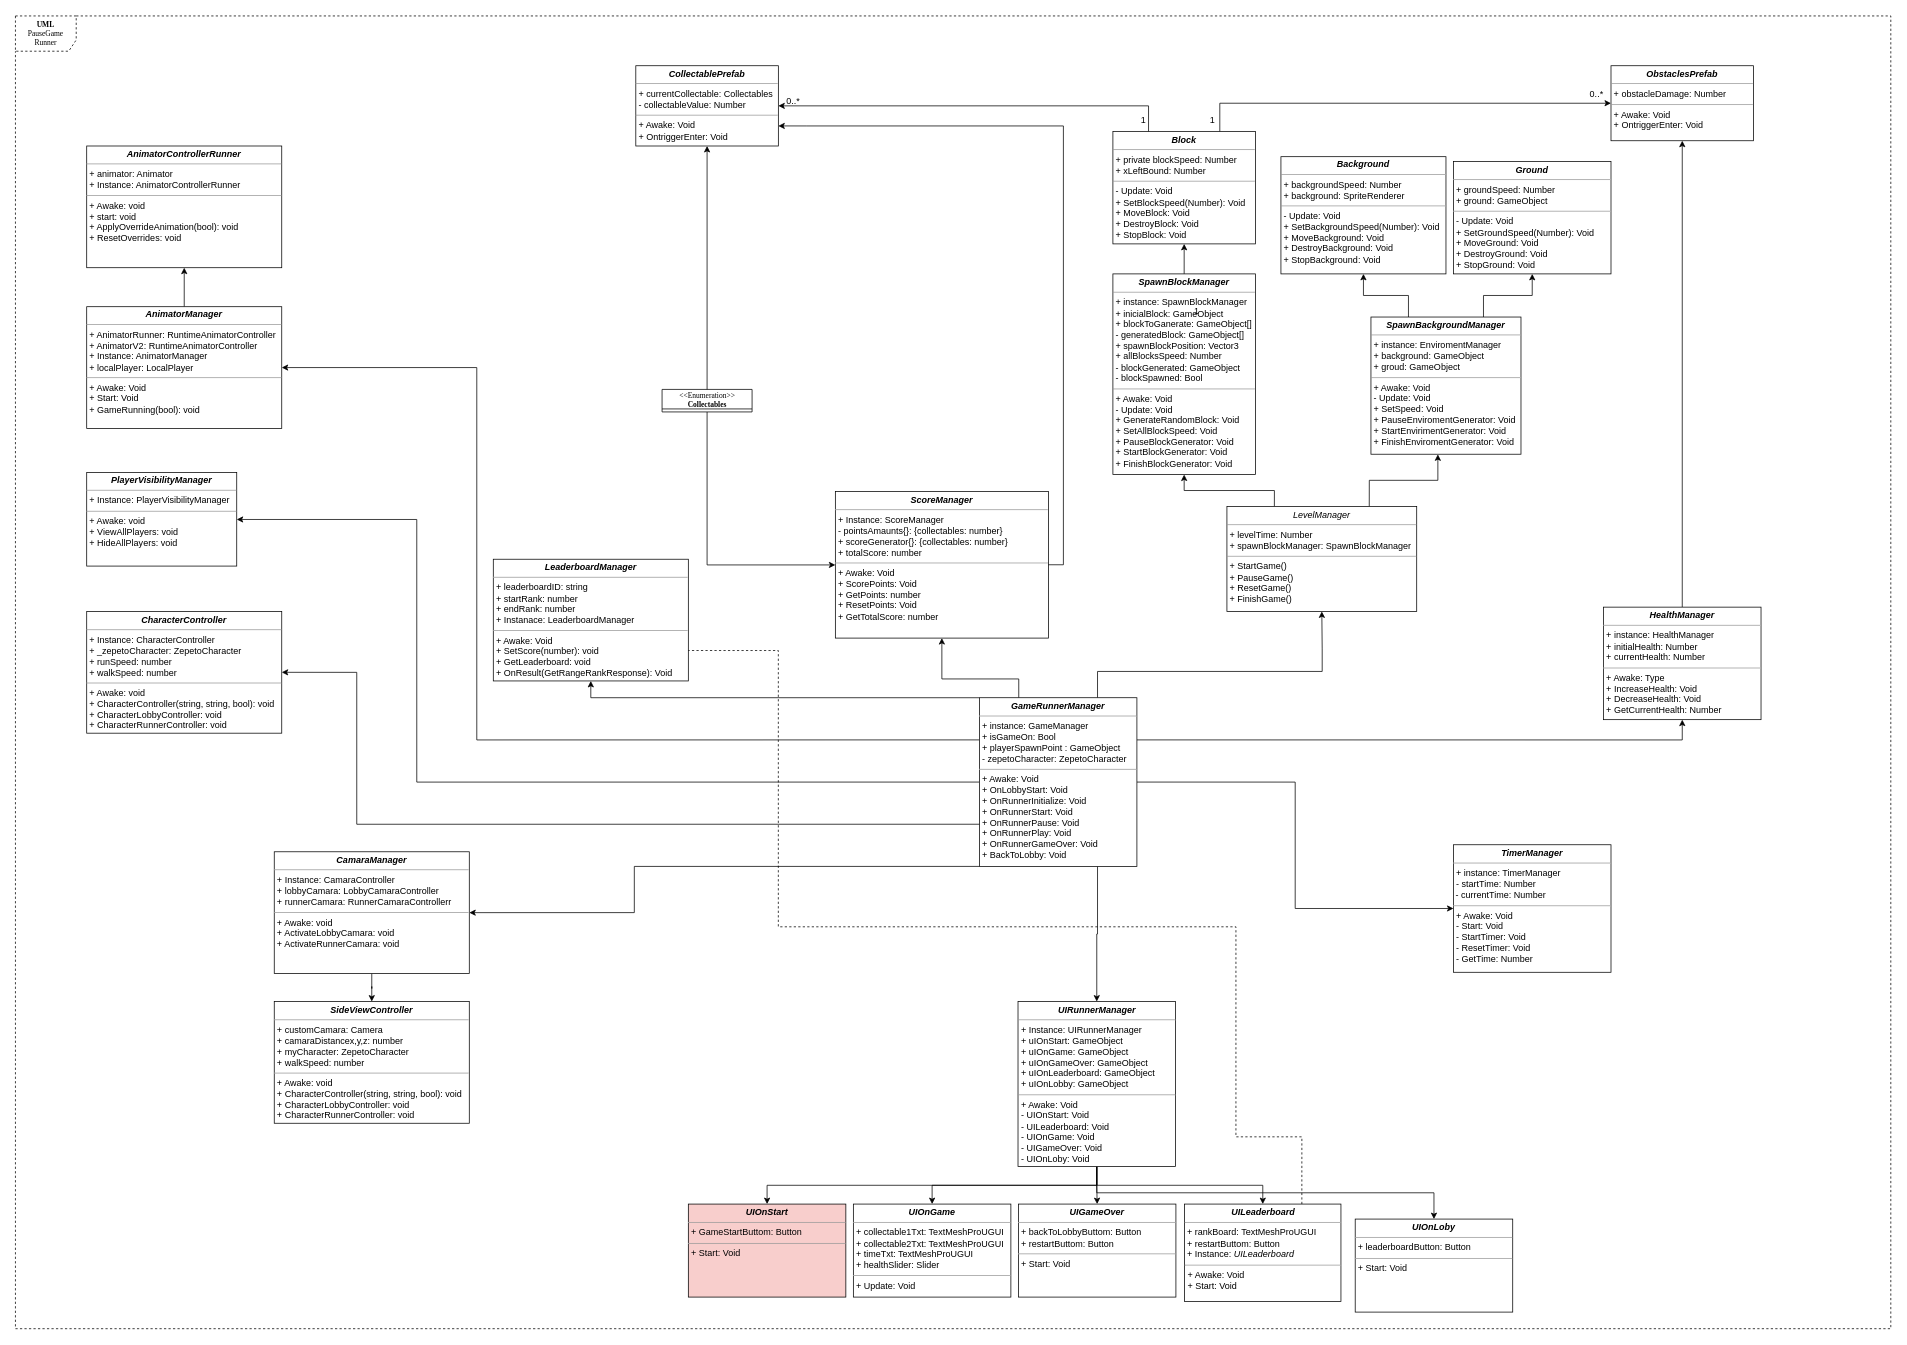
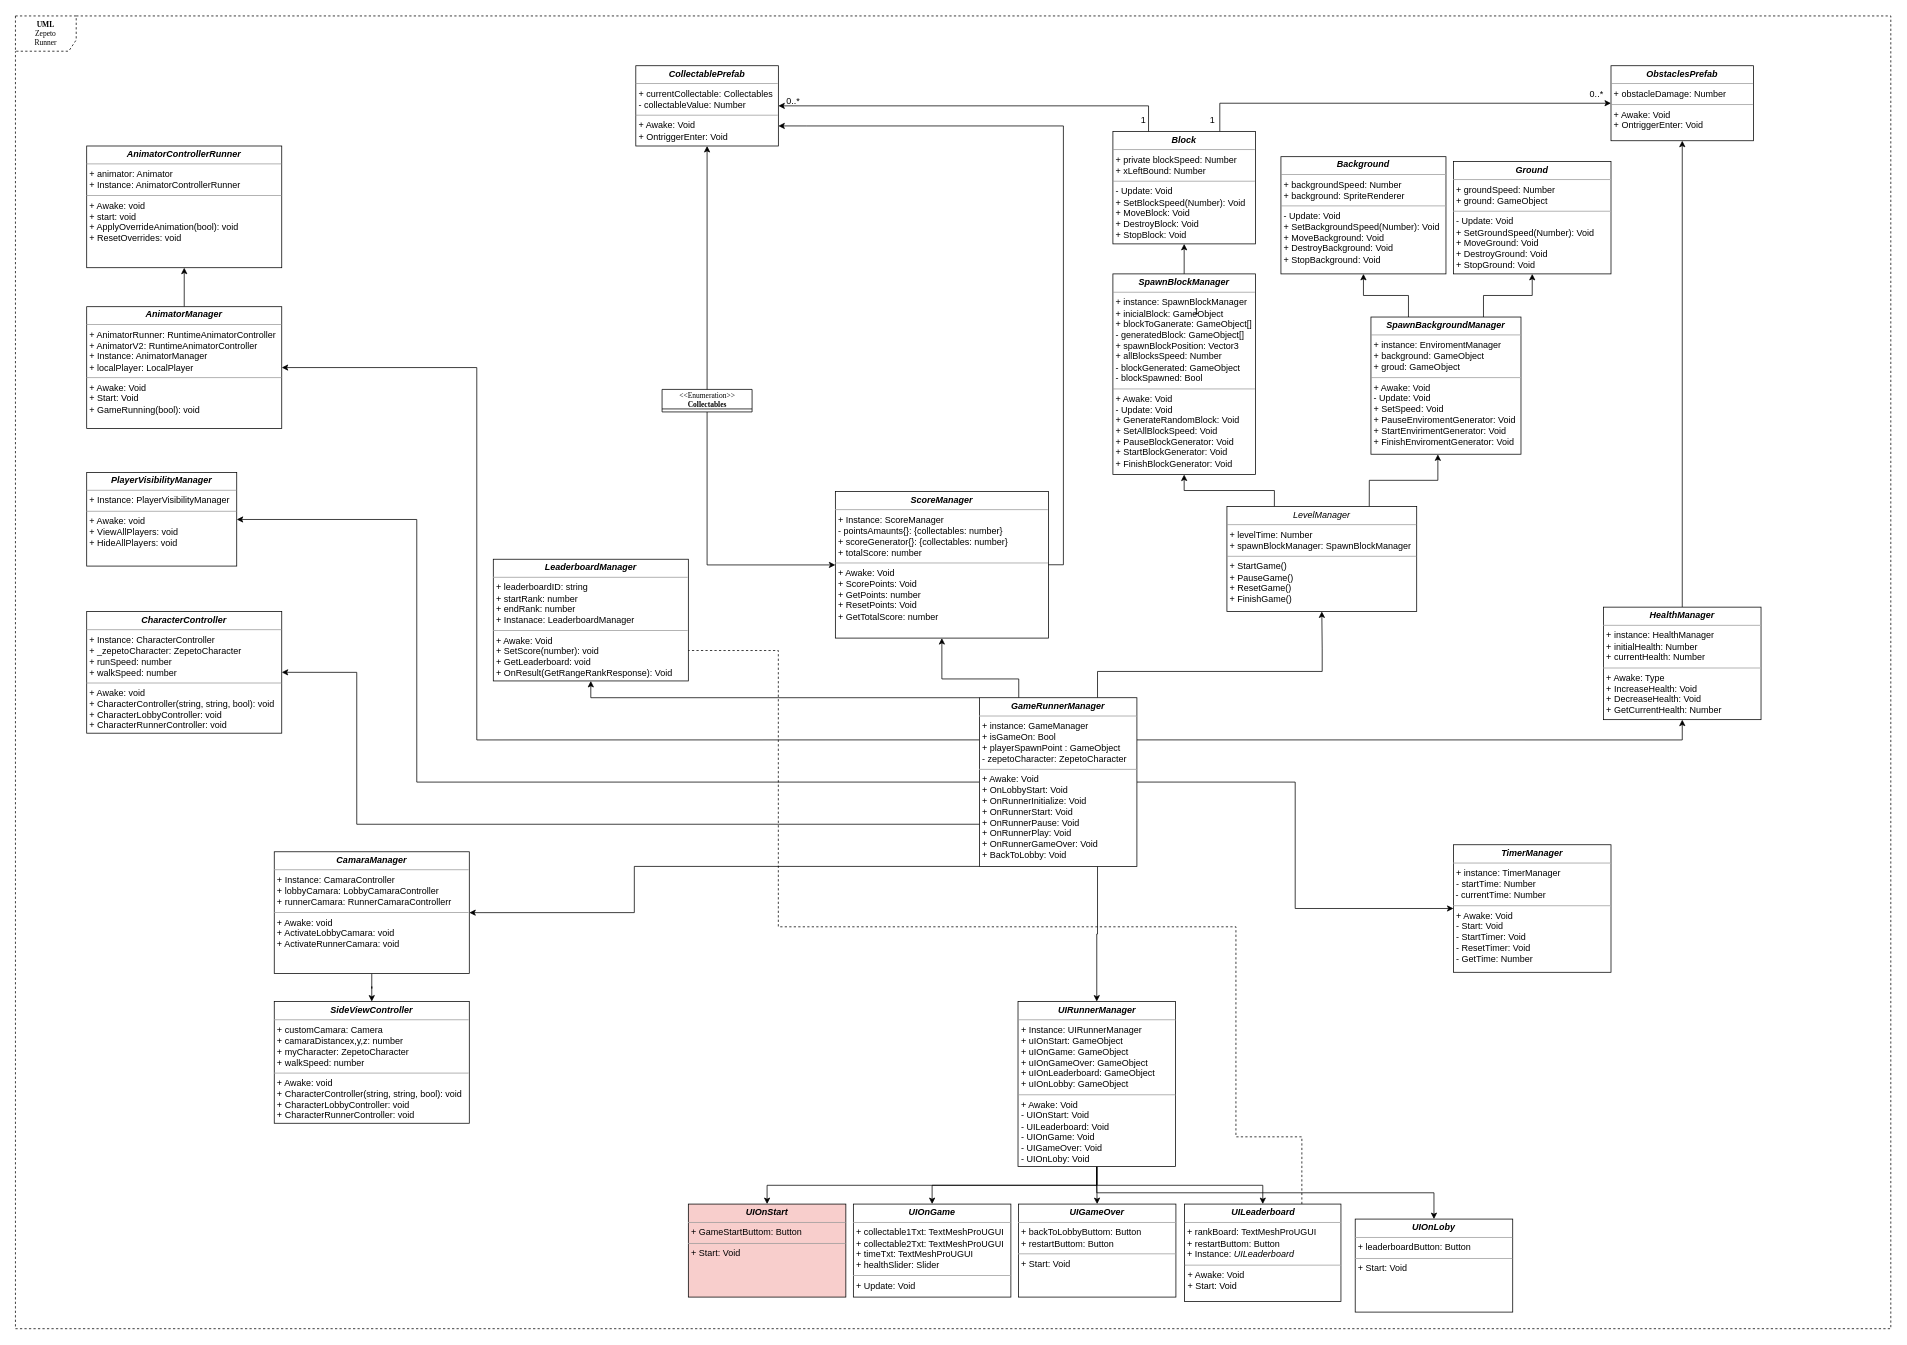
- <mxCell id="2" value="&lt;b&gt;&lt;font style=&quot;font-size: 10px;&quot;&gt;UML&lt;/font&gt;&lt;/b&gt;&lt;br&gt;PauseGame&lt;br&gt;Runner" style="shape=umlFrame;whiteSpace=wrap;html=1;rounded=0;shadow=0;comic=0;labelBackgroundColor=none;strokeWidth=1;fontFamily=Verdana;fontSize=10;align=center;width=81;height=47;dashed=1;" parent="1" vertex="1"><mxGeometry x="20" y="20.76" width="2500" height="1750" as="geometry" /></mxCell>
+ <mxCell id="2" value="&lt;b&gt;&lt;font style=&quot;font-size: 10px;&quot;&gt;UML&lt;/font&gt;&lt;/b&gt;&lt;br&gt;Zepeto&lt;br&gt;Runner" style="shape=umlFrame;whiteSpace=wrap;html=1;rounded=0;shadow=0;comic=0;labelBackgroundColor=none;strokeWidth=1;fontFamily=Verdana;fontSize=10;align=center;width=81;height=47;dashed=1;" parent="1" vertex="1"><mxGeometry x="20" y="20.76" width="2500" height="1750" as="geometry" /></mxCell>
